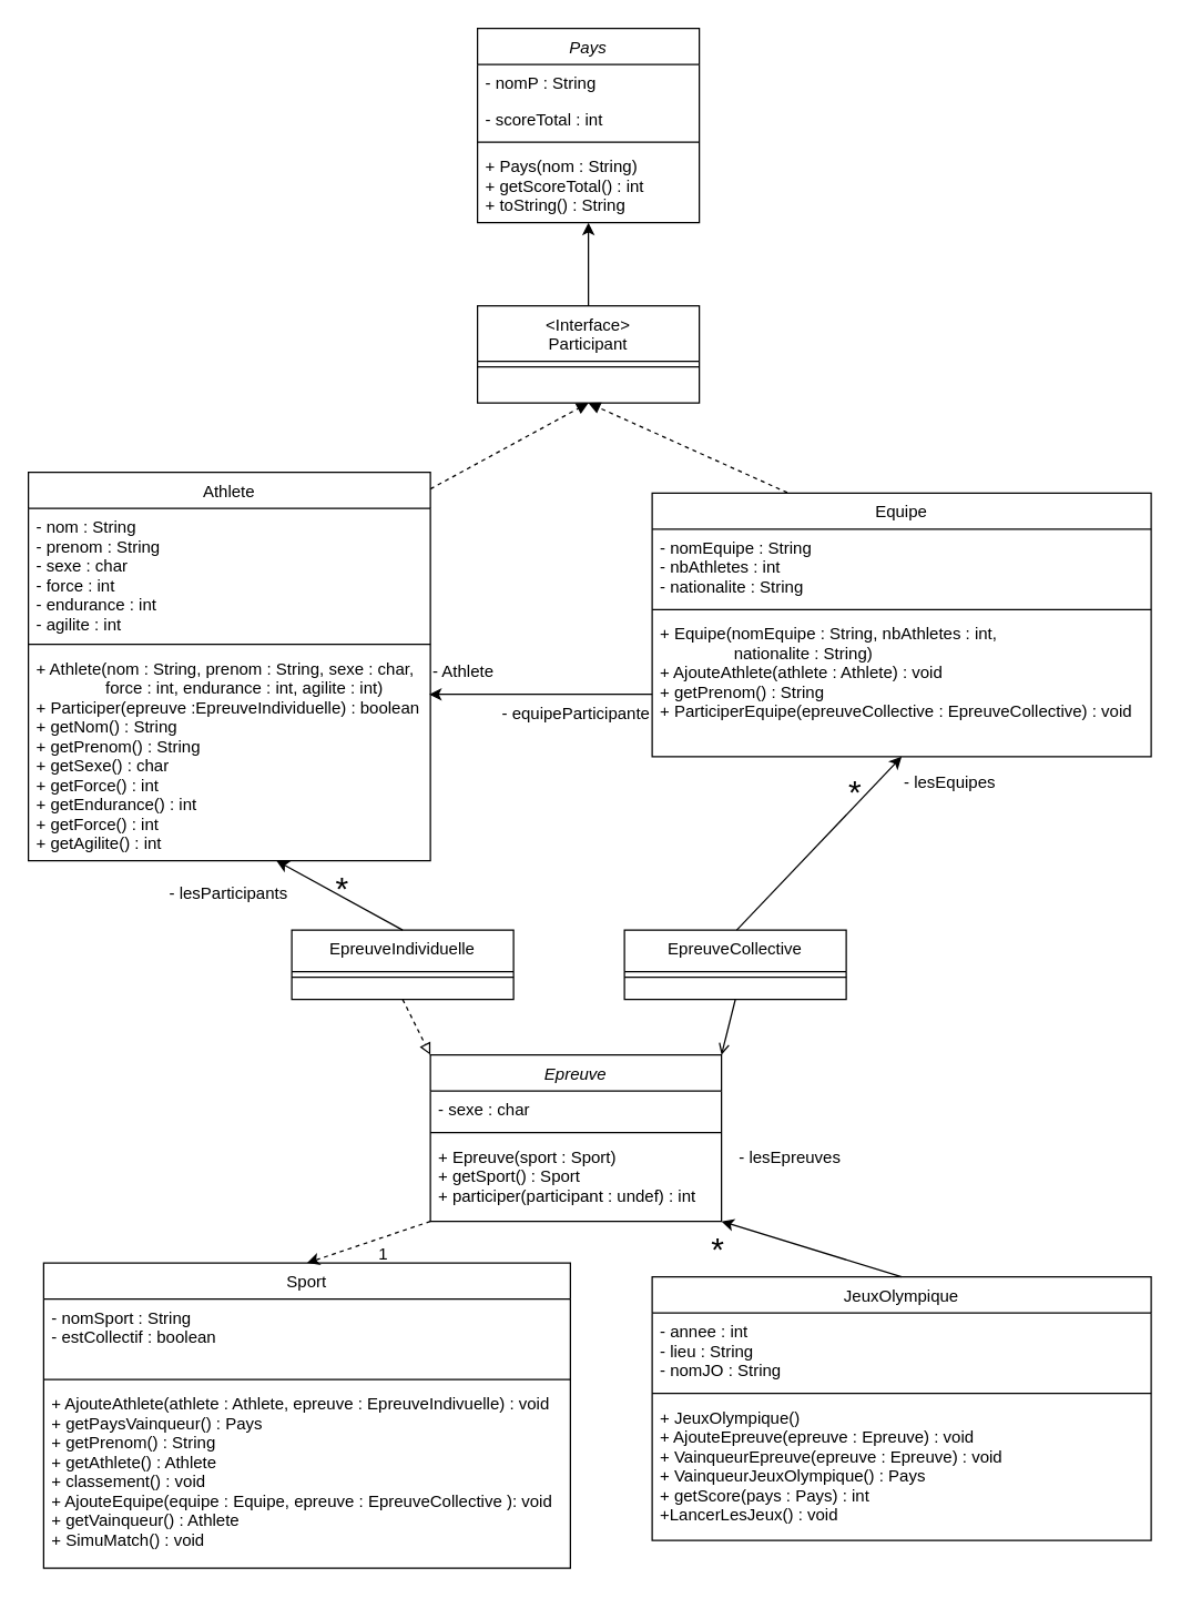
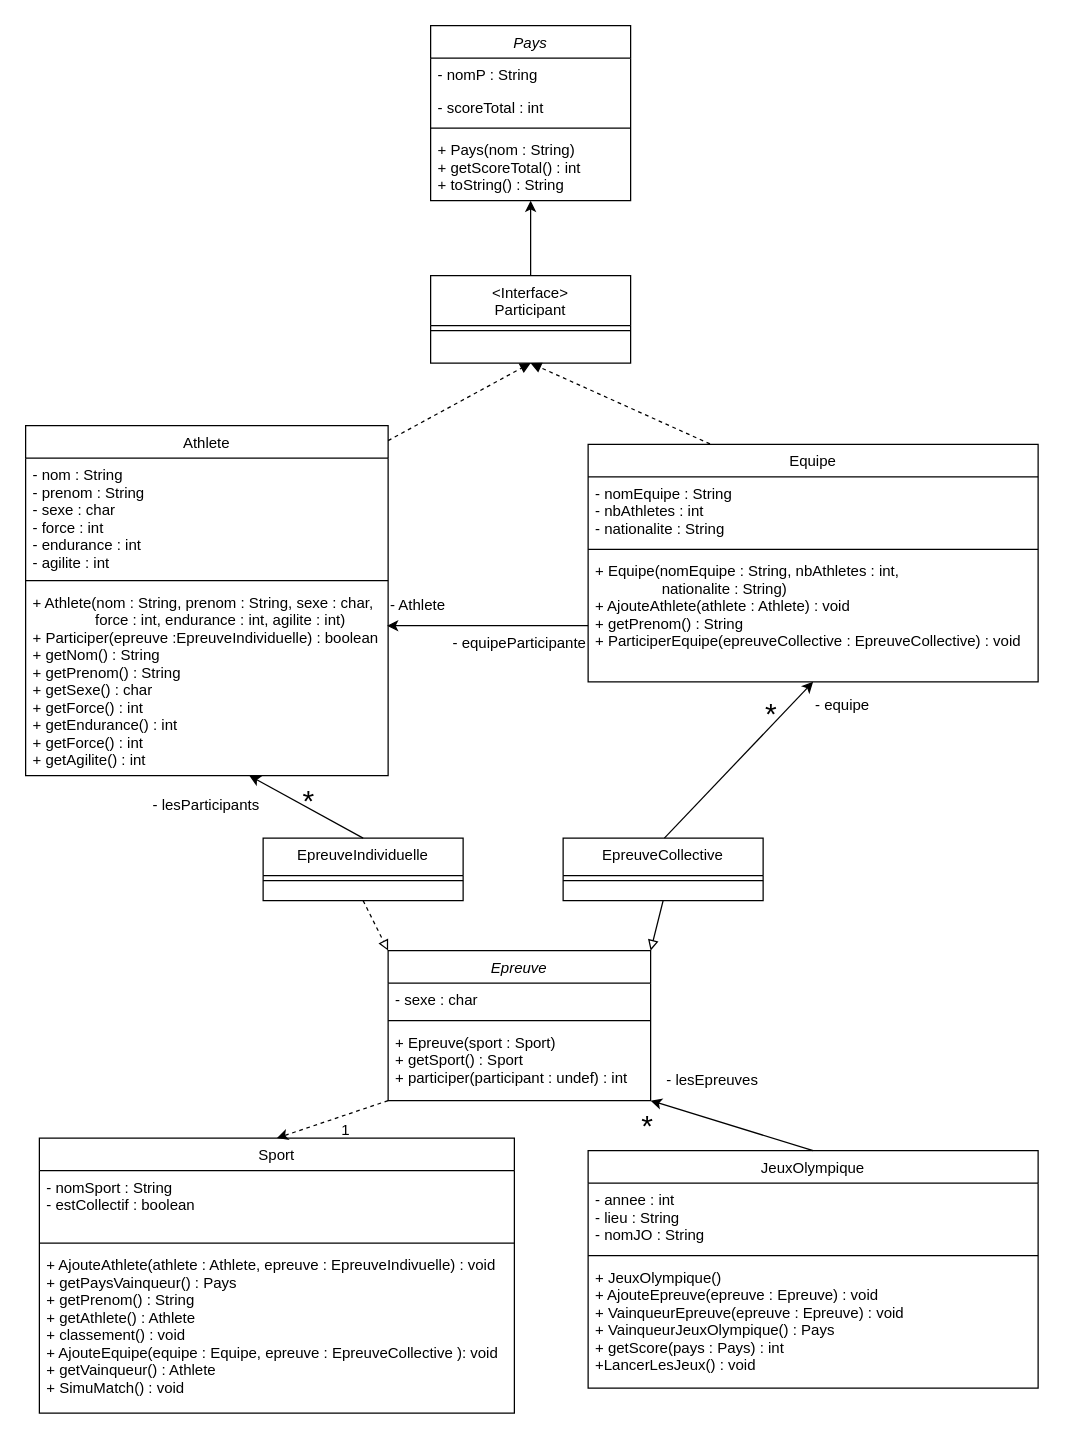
- <mxCell id="37" value="- lesEquipes" style="text;whiteSpace=wrap;html=1;" vertex="1" parent="1"><mxGeometry x="650" y="550" width="90" height="30" as="geometry" /></mxCell>
+ <mxCell id="37" value="- equipe" style="text;whiteSpace=wrap;html=1;" vertex="1" parent="1"><mxGeometry x="650" y="550" width="90" height="30" as="geometry" /></mxCell>
- <mxCell id="32" value="" style="endArrow=open;html=1;rounded=0;endFill=0;exitX=0.5;exitY=1;exitDx=0;exitDy=0;entryX=1;entryY=0;entryDx=0;entryDy=0;" edge="1" parent="1" source="25" target="27"><mxGeometry width="50" height="50" relative="1" as="geometry"><mxPoint x="590" y="635" as="sourcePoint" /><mxPoint x="470" y="760" as="targetPoint" /></mxGeometry></mxCell>
+ <mxCell id="32" value="" style="endArrow=block;html=1;rounded=0;endFill=0;exitX=0.5;exitY=1;exitDx=0;exitDy=0;entryX=1;entryY=0;entryDx=0;entryDy=0;" edge="1" parent="1" source="25" target="27"><mxGeometry width="50" height="50" relative="1" as="geometry"><mxPoint x="590" y="635" as="sourcePoint" /><mxPoint x="470" y="760" as="targetPoint" /></mxGeometry></mxCell>
- <mxCell id="47" value="- lesEpreuves" style="text;whiteSpace=wrap;html=1;" vertex="1" parent="1"><mxGeometry x="531" y="820" width="90" height="30" as="geometry" /></mxCell>
+ <mxCell id="47" value="- lesEpreuves" style="text;whiteSpace=wrap;html=1;" vertex="1" parent="1"><mxGeometry x="531" y="850" width="90" height="30" as="geometry" /></mxCell>
